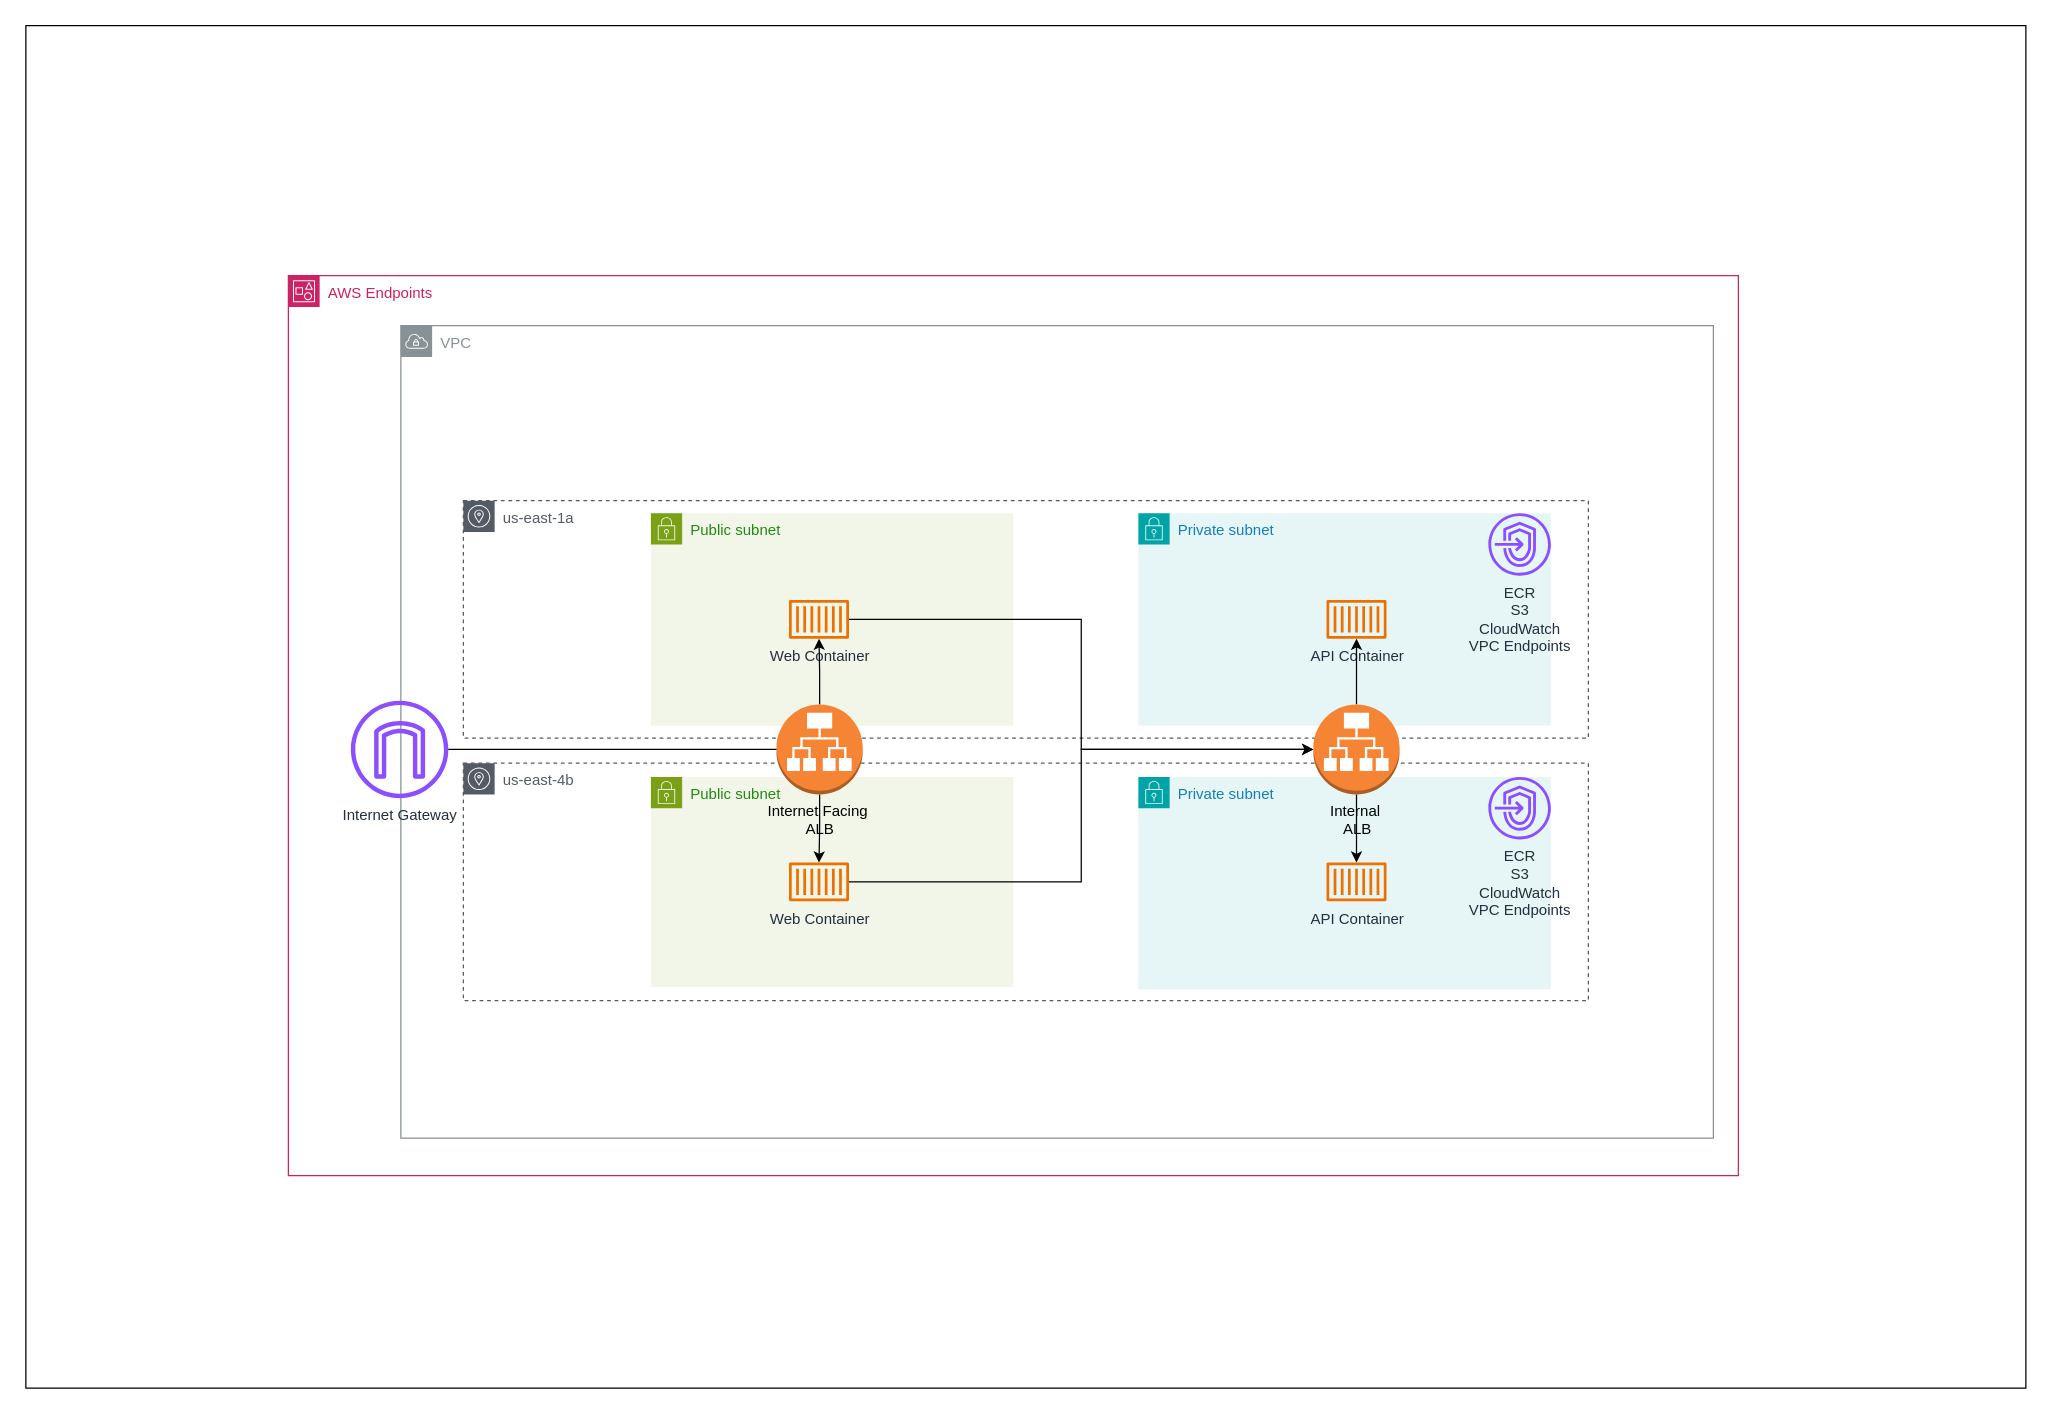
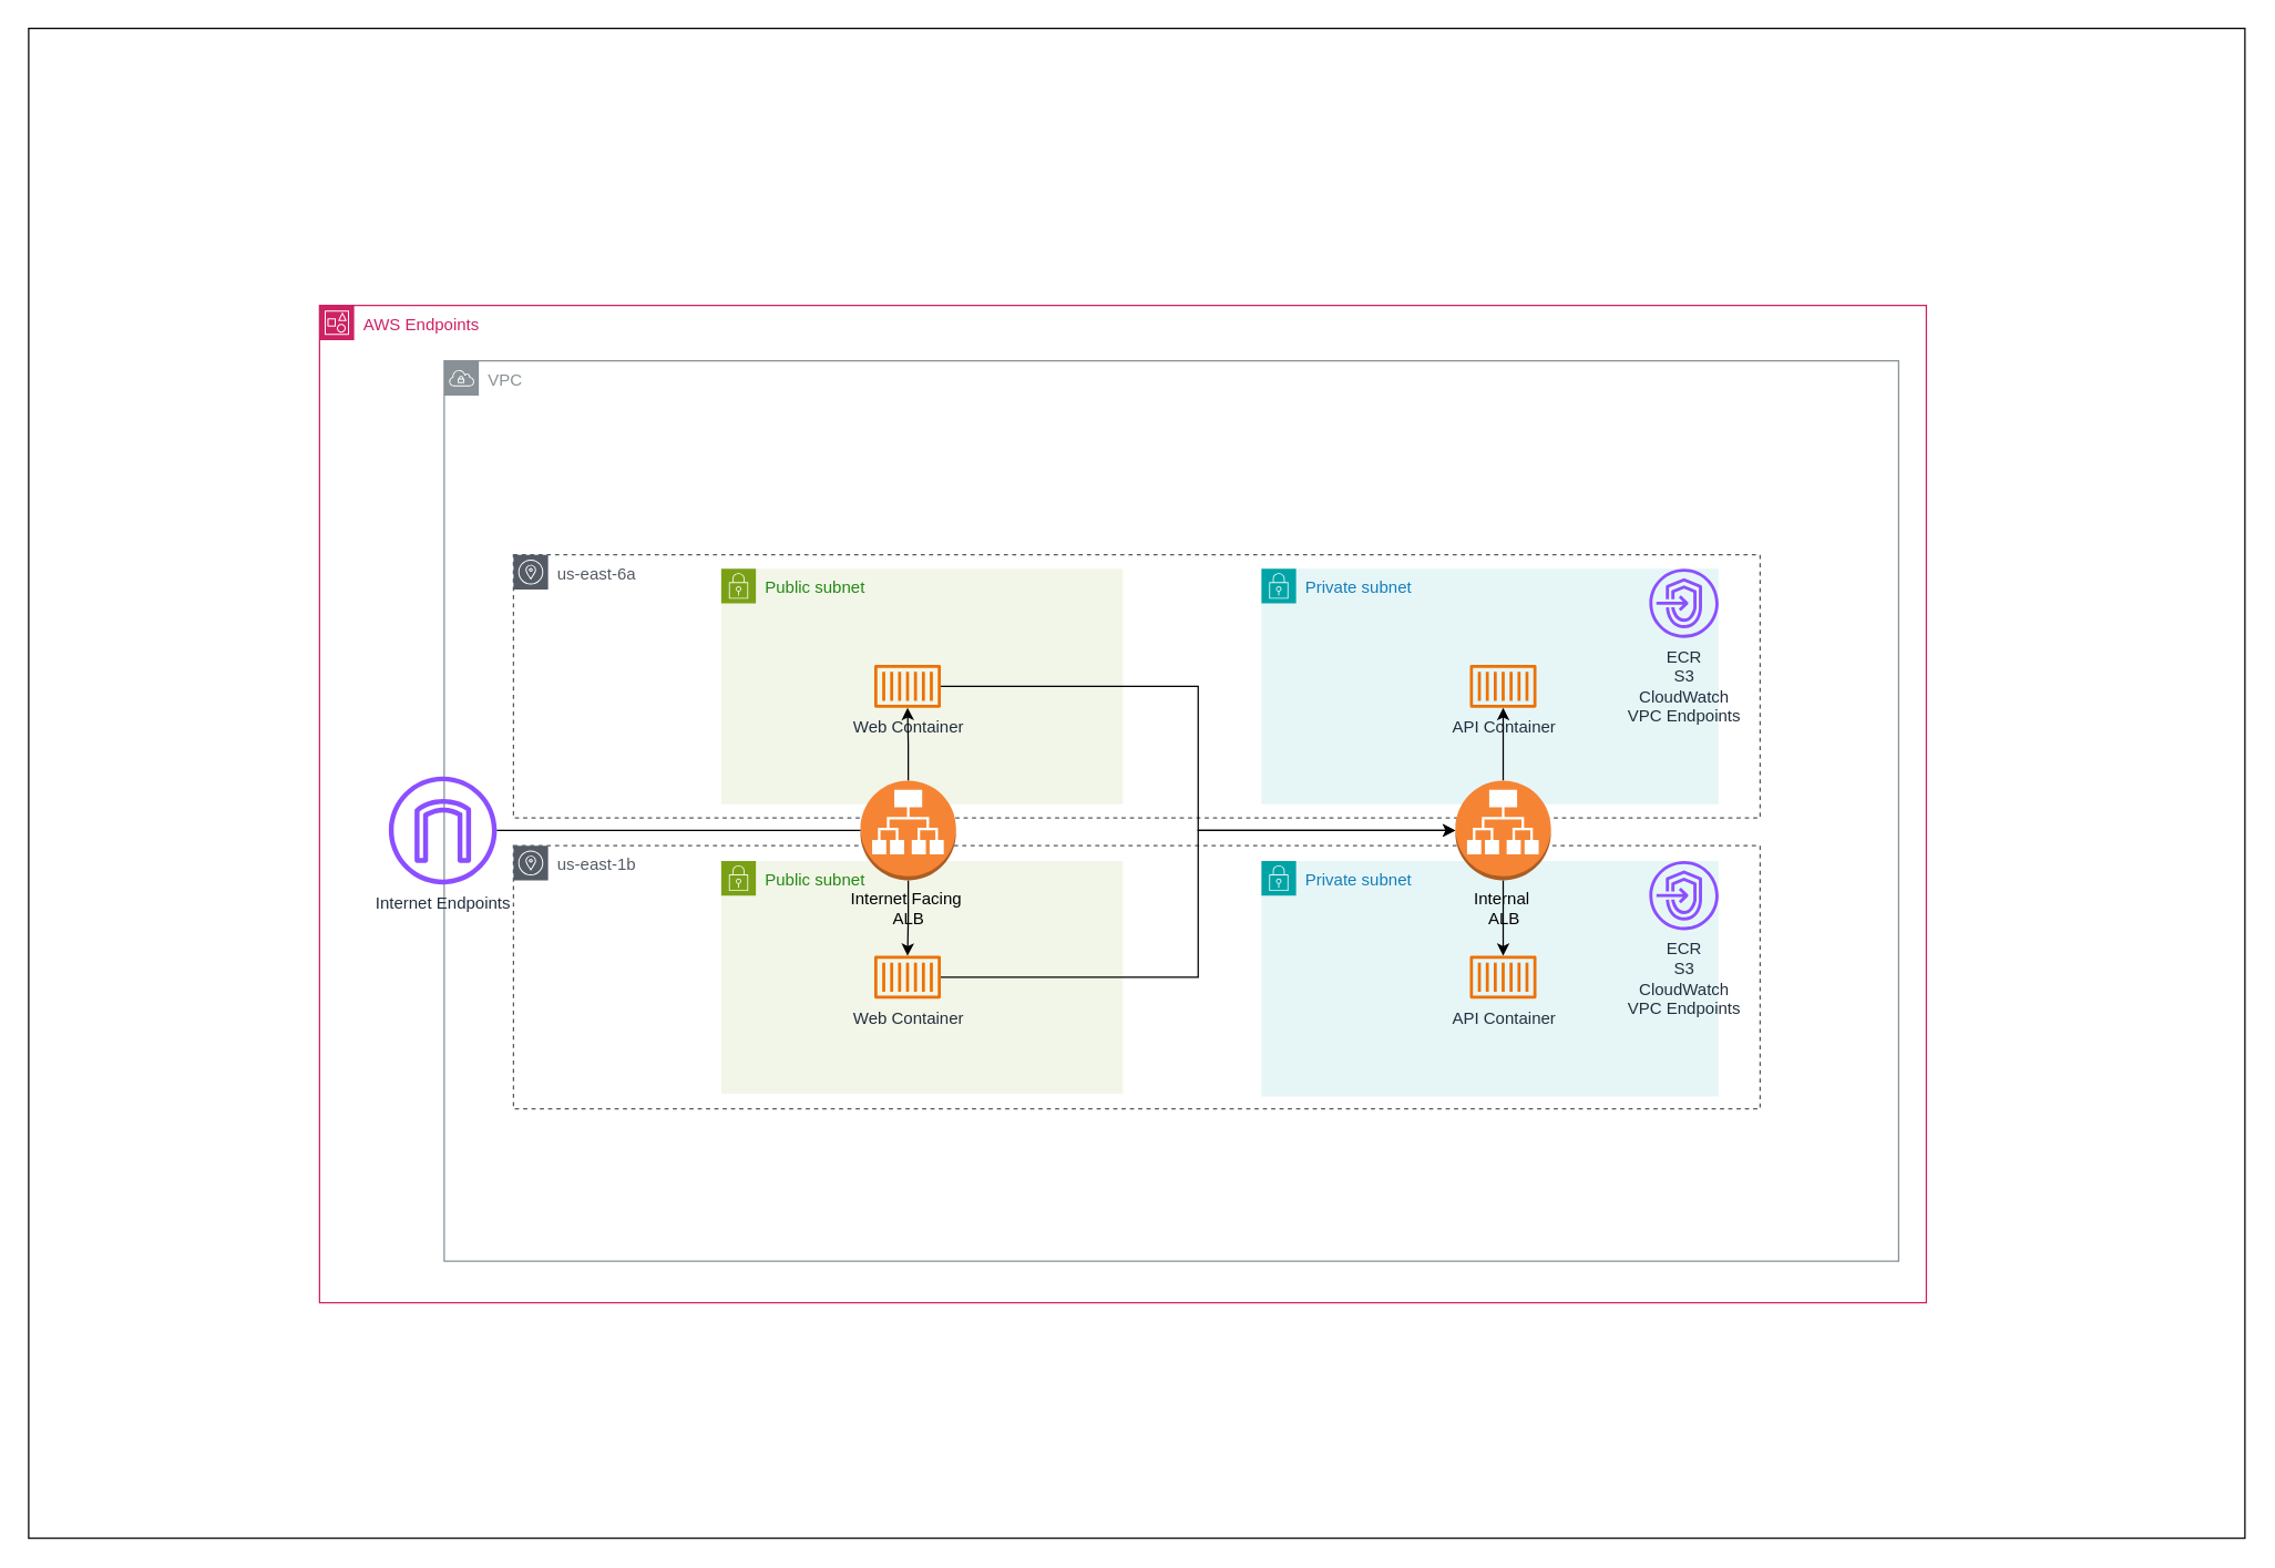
- <mxCell id="6" value="us-east-1a" style="sketch=0;outlineConnect=0;gradientColor=none;html=1;whiteSpace=wrap;fontSize=12;fontStyle=0;shape=mxgraph.aws4.group;grIcon=mxgraph.aws4.group_availability_zone;strokeColor=#545B64;fillColor=none;verticalAlign=top;align=left;spacingLeft=30;fontColor=#545B64;dashed=1;" vertex="1" parent="3"><mxGeometry x="140" y="180" width="900" height="190" as="geometry" /></mxCell>
+ <mxCell id="6" value="us-east-6a" style="sketch=0;outlineConnect=0;gradientColor=none;html=1;whiteSpace=wrap;fontSize=12;fontStyle=0;shape=mxgraph.aws4.group;grIcon=mxgraph.aws4.group_availability_zone;strokeColor=#545B64;fillColor=none;verticalAlign=top;align=left;spacingLeft=30;fontColor=#545B64;dashed=1;" vertex="1" parent="3"><mxGeometry x="140" y="180" width="900" height="190" as="geometry" /></mxCell>
- <mxCell id="5" value="us-east-4b" style="sketch=0;outlineConnect=0;gradientColor=none;html=1;whiteSpace=wrap;fontSize=12;fontStyle=0;shape=mxgraph.aws4.group;grIcon=mxgraph.aws4.group_availability_zone;strokeColor=#545B64;fillColor=none;verticalAlign=top;align=left;spacingLeft=30;fontColor=#545B64;dashed=1;" vertex="1" parent="3"><mxGeometry x="140" y="390" width="900" height="190" as="geometry" /></mxCell>
+ <mxCell id="5" value="us-east-1b" style="sketch=0;outlineConnect=0;gradientColor=none;html=1;whiteSpace=wrap;fontSize=12;fontStyle=0;shape=mxgraph.aws4.group;grIcon=mxgraph.aws4.group_availability_zone;strokeColor=#545B64;fillColor=none;verticalAlign=top;align=left;spacingLeft=30;fontColor=#545B64;dashed=1;" vertex="1" parent="3"><mxGeometry x="140" y="390" width="900" height="190" as="geometry" /></mxCell>
- <mxCell id="9" value="Internet Gateway" style="sketch=0;outlineConnect=0;fontColor=#232F3E;gradientColor=none;fillColor=#8C4FFF;strokeColor=none;dashed=0;verticalLabelPosition=bottom;verticalAlign=top;align=center;html=1;fontSize=12;fontStyle=0;aspect=fixed;pointerEvents=1;shape=mxgraph.aws4.internet_gateway;" vertex="1" parent="3"><mxGeometry x="50" y="340" width="78" height="78" as="geometry" /></mxCell>
+ <mxCell id="9" value="Internet Endpoints" style="sketch=0;outlineConnect=0;fontColor=#232F3E;gradientColor=none;fillColor=#8C4FFF;strokeColor=none;dashed=0;verticalLabelPosition=bottom;verticalAlign=top;align=center;html=1;fontSize=12;fontStyle=0;aspect=fixed;pointerEvents=1;shape=mxgraph.aws4.internet_gateway;" vertex="1" parent="3"><mxGeometry x="50" y="340" width="78" height="78" as="geometry" /></mxCell>
